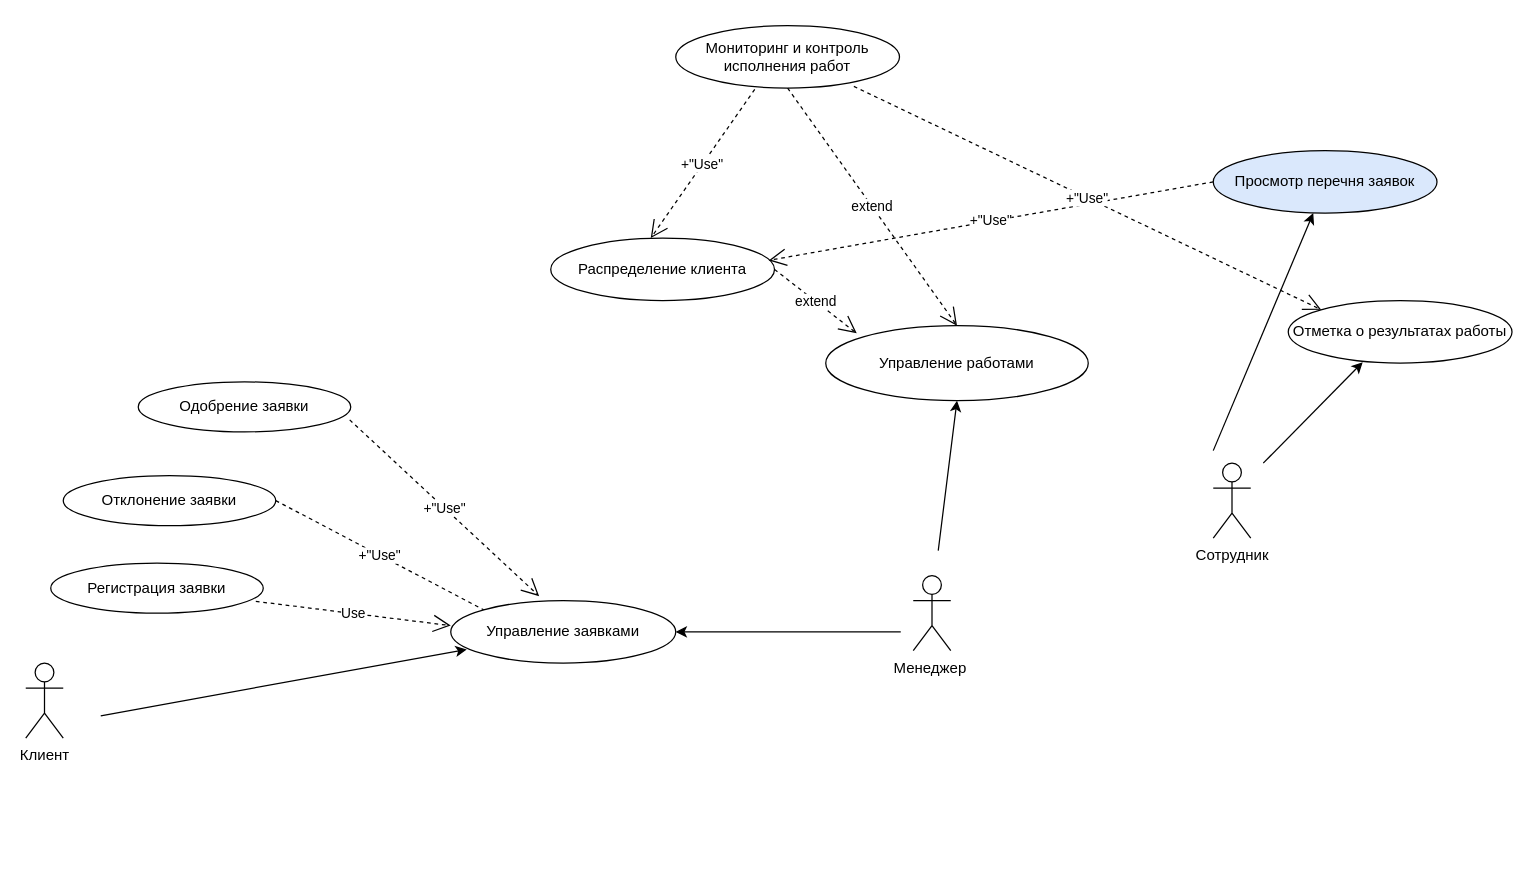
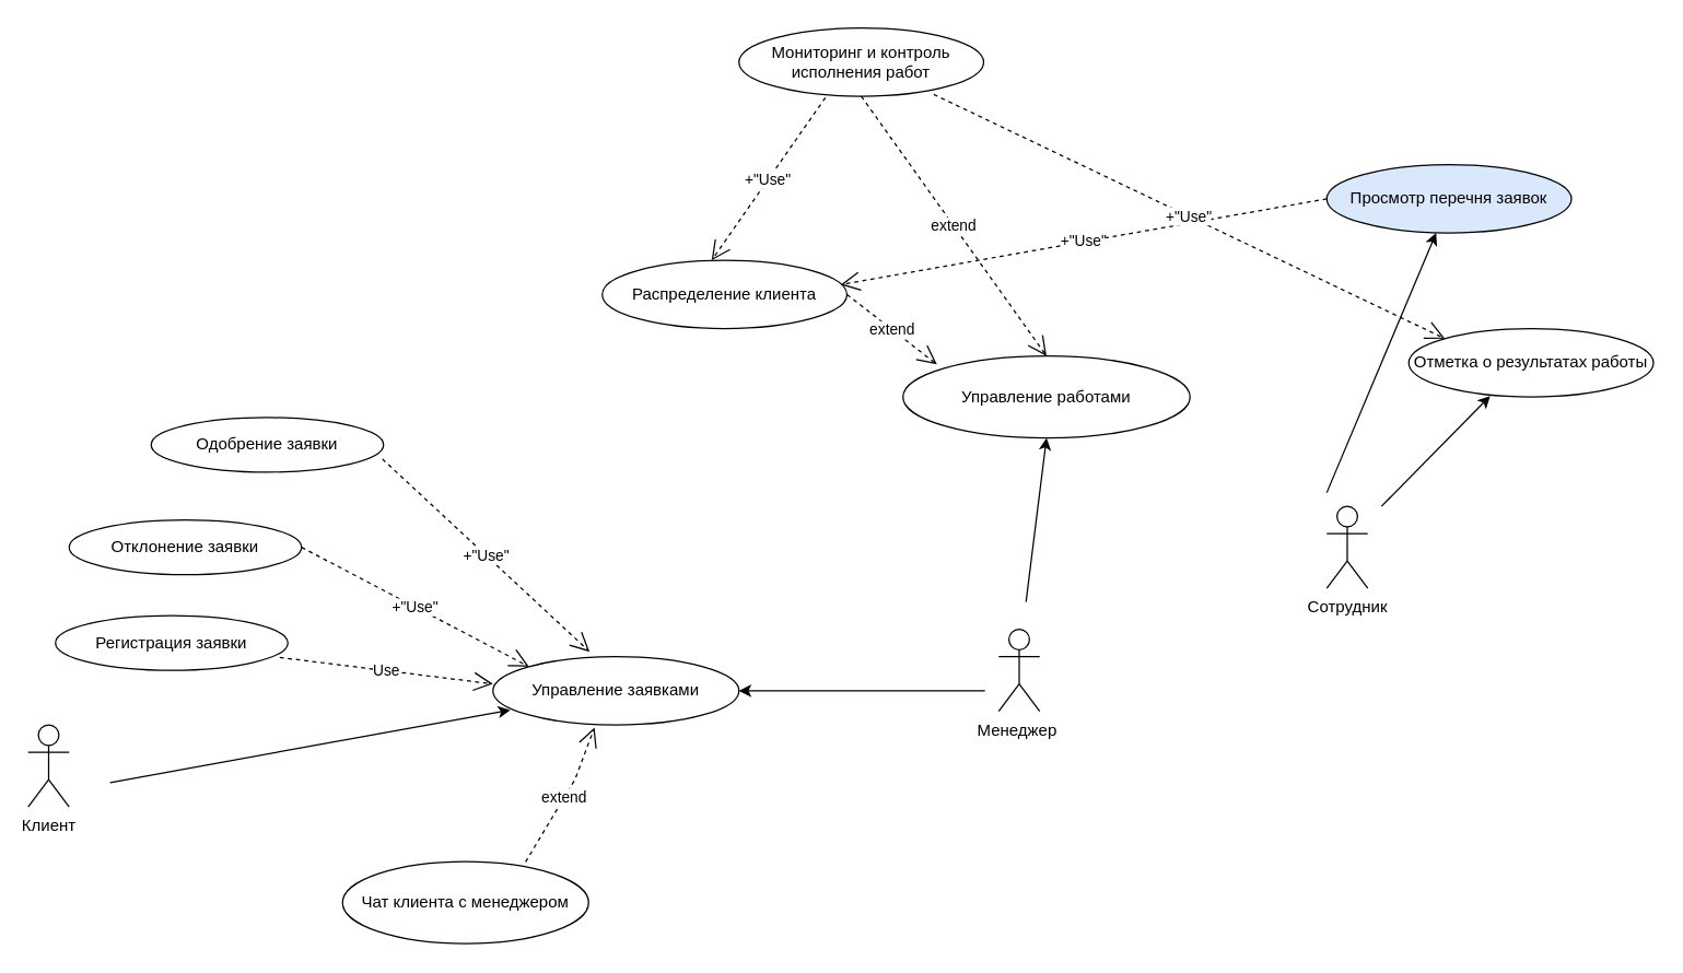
- <mxCell id="9" value="+&quot;Use&quot;" style="endArrow=none;endSize=12;dashed=1;html=1;rounded=0;exitX=1;exitY=0.5;exitDx=0;exitDy=0;entryX=0;entryY=0;entryDx=0;entryDy=0;" parent="1" source="6" target="5" edge="1"><mxGeometry width="160" relative="1" as="geometry"><mxPoint x="336" y="600" as="sourcePoint" /><mxPoint x="320" y="430" as="targetPoint" /></mxGeometry></mxCell>
+ <mxCell id="9" value="+&quot;Use&quot;" style="endArrow=open;endSize=12;dashed=1;html=1;rounded=0;exitX=1;exitY=0.5;exitDx=0;exitDy=0;entryX=0;entryY=0;entryDx=0;entryDy=0;" parent="1" source="6" target="5" edge="1"><mxGeometry width="160" relative="1" as="geometry"><mxPoint x="336" y="600" as="sourcePoint" /><mxPoint x="320" y="430" as="targetPoint" /></mxGeometry></mxCell>
+ <mxCell id="12" value="extend" style="endArrow=open;endSize=12;dashed=1;html=1;rounded=0;exitX=0.744;exitY=0.003;exitDx=0;exitDy=0;exitPerimeter=0;entryX=0.413;entryY=1.036;entryDx=0;entryDy=0;entryPerimeter=0;" parent="1" source="4" target="5" edge="1"><mxGeometry width="160" relative="1" as="geometry"><mxPoint x="370" y="590" as="sourcePoint" /><mxPoint x="450" y="600" as="targetPoint" /><Array as="points"><mxPoint x="420" y="570" /></Array></mxGeometry></mxCell>
+ <mxCell id="4" value="Чат клиента с менеджером" style="ellipse;whiteSpace=wrap;html=1;" parent="1" vertex="1"><mxGeometry x="250" y="630" width="180" height="60" as="geometry" /></mxCell>
